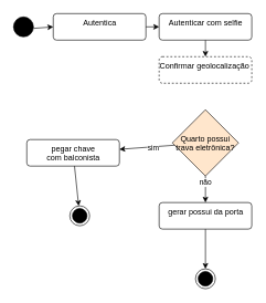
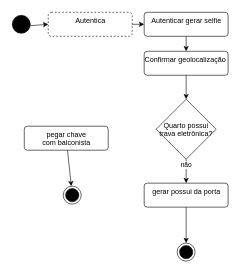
- <mxCell id="7" value="Autenticar com selfie" style="html=1;align=center;verticalAlign=top;rounded=1;absoluteArcSize=1;arcSize=10;dashed=0;fillColor=none;" parent="1" vertex="1"><mxGeometry x="240" y="20" width="140" height="40" as="geometry" /></mxCell>
+ <mxCell id="7" value="Autenticar gerar selfie" style="html=1;align=center;verticalAlign=top;rounded=1;absoluteArcSize=1;arcSize=10;dashed=0;fillColor=none;" parent="1" vertex="1"><mxGeometry x="240" y="20" width="140" height="40" as="geometry" /></mxCell>
- <mxCell id="5" value="Autentica" style="html=1;align=center;verticalAlign=top;rounded=1;absoluteArcSize=1;arcSize=10;dashed=0;fillColor=none;" parent="1" vertex="1"><mxGeometry x="80" y="20" width="140" height="40" as="geometry" /></mxCell>
+ <mxCell id="5" value="Autentica" style="html=1;align=center;verticalAlign=top;rounded=1;absoluteArcSize=1;arcSize=10;dashed=1;fillColor=none;" parent="1" vertex="1"><mxGeometry x="80" y="20" width="140" height="40" as="geometry" /></mxCell>
- <mxCell id="9" value="Confirmar geolocalização&amp;nbsp;" style="html=1;align=center;verticalAlign=top;rounded=1;absoluteArcSize=1;arcSize=10;dashed=1;fillColor=none;" parent="1" vertex="1"><mxGeometry x="240" y="85" width="140" height="40" as="geometry" /></mxCell>
+ <mxCell id="9" value="Confirmar geolocalização&amp;nbsp;" style="html=1;align=center;verticalAlign=top;rounded=1;absoluteArcSize=1;arcSize=10;dashed=0;fillColor=none;" parent="1" vertex="1"><mxGeometry x="240" y="85" width="140" height="40" as="geometry" /></mxCell>
+ <mxCell id="8" style="edgeStyle=none;html=1;entryX=0.5;entryY=0;entryDx=0;entryDy=0;" parent="1" source="9" target="14" edge="1"><mxGeometry relative="1" as="geometry" /></mxCell>
- <mxCell id="14" value="Quarto possui&#10;trava eletrônica?" style="rhombus;fillColor=#ffe6cc;" parent="1" vertex="1"><mxGeometry x="260" y="165" width="100" height="100" as="geometry" /></mxCell>
+ <mxCell id="14" value="Quarto possui&#10;trava eletrônica?" style="rhombus;" parent="1" vertex="1"><mxGeometry x="260" y="165" width="100" height="100" as="geometry" /></mxCell>
- <mxCell id="10" style="edgeStyle=none;html=1;" parent="1" source="14" target="18" edge="1"><mxGeometry relative="1" as="geometry" /></mxCell>
- <mxCell id="11" value="sim" style="edgeLabel;html=1;align=center;verticalAlign=middle;resizable=0;points=[];" parent="10" vertex="1" connectable="0"><mxGeometry x="-0.206" y="2" relative="1" as="geometry"><mxPoint as="offset" /></mxGeometry></mxCell>
